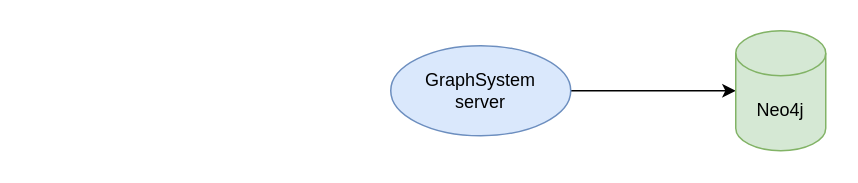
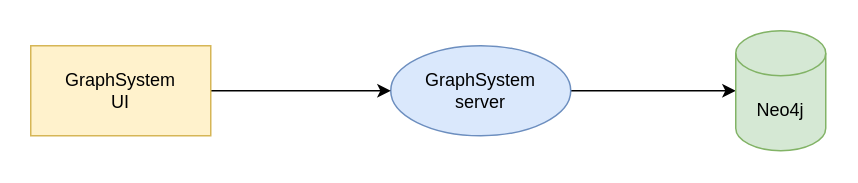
+ <mxCell id="6" value="GraphSystem&lt;br&gt;UI" style="rounded=0;whiteSpace=wrap;html=1;fillColor=#fff2cc;strokeColor=#d6b656;" vertex="1" parent="1"><mxGeometry x="20" y="30" width="120" height="60" as="geometry" /></mxCell>
+ <mxCell id="5" style="edgeStyle=orthogonalEdgeStyle;rounded=0;orthogonalLoop=1;jettySize=auto;html=1;exitX=1;exitY=0.5;exitDx=0;exitDy=0;entryX=0;entryY=0.5;entryDx=0;entryDy=0;" edge="1" parent="1" source="6" target="3"><mxGeometry relative="1" as="geometry" /></mxCell>
